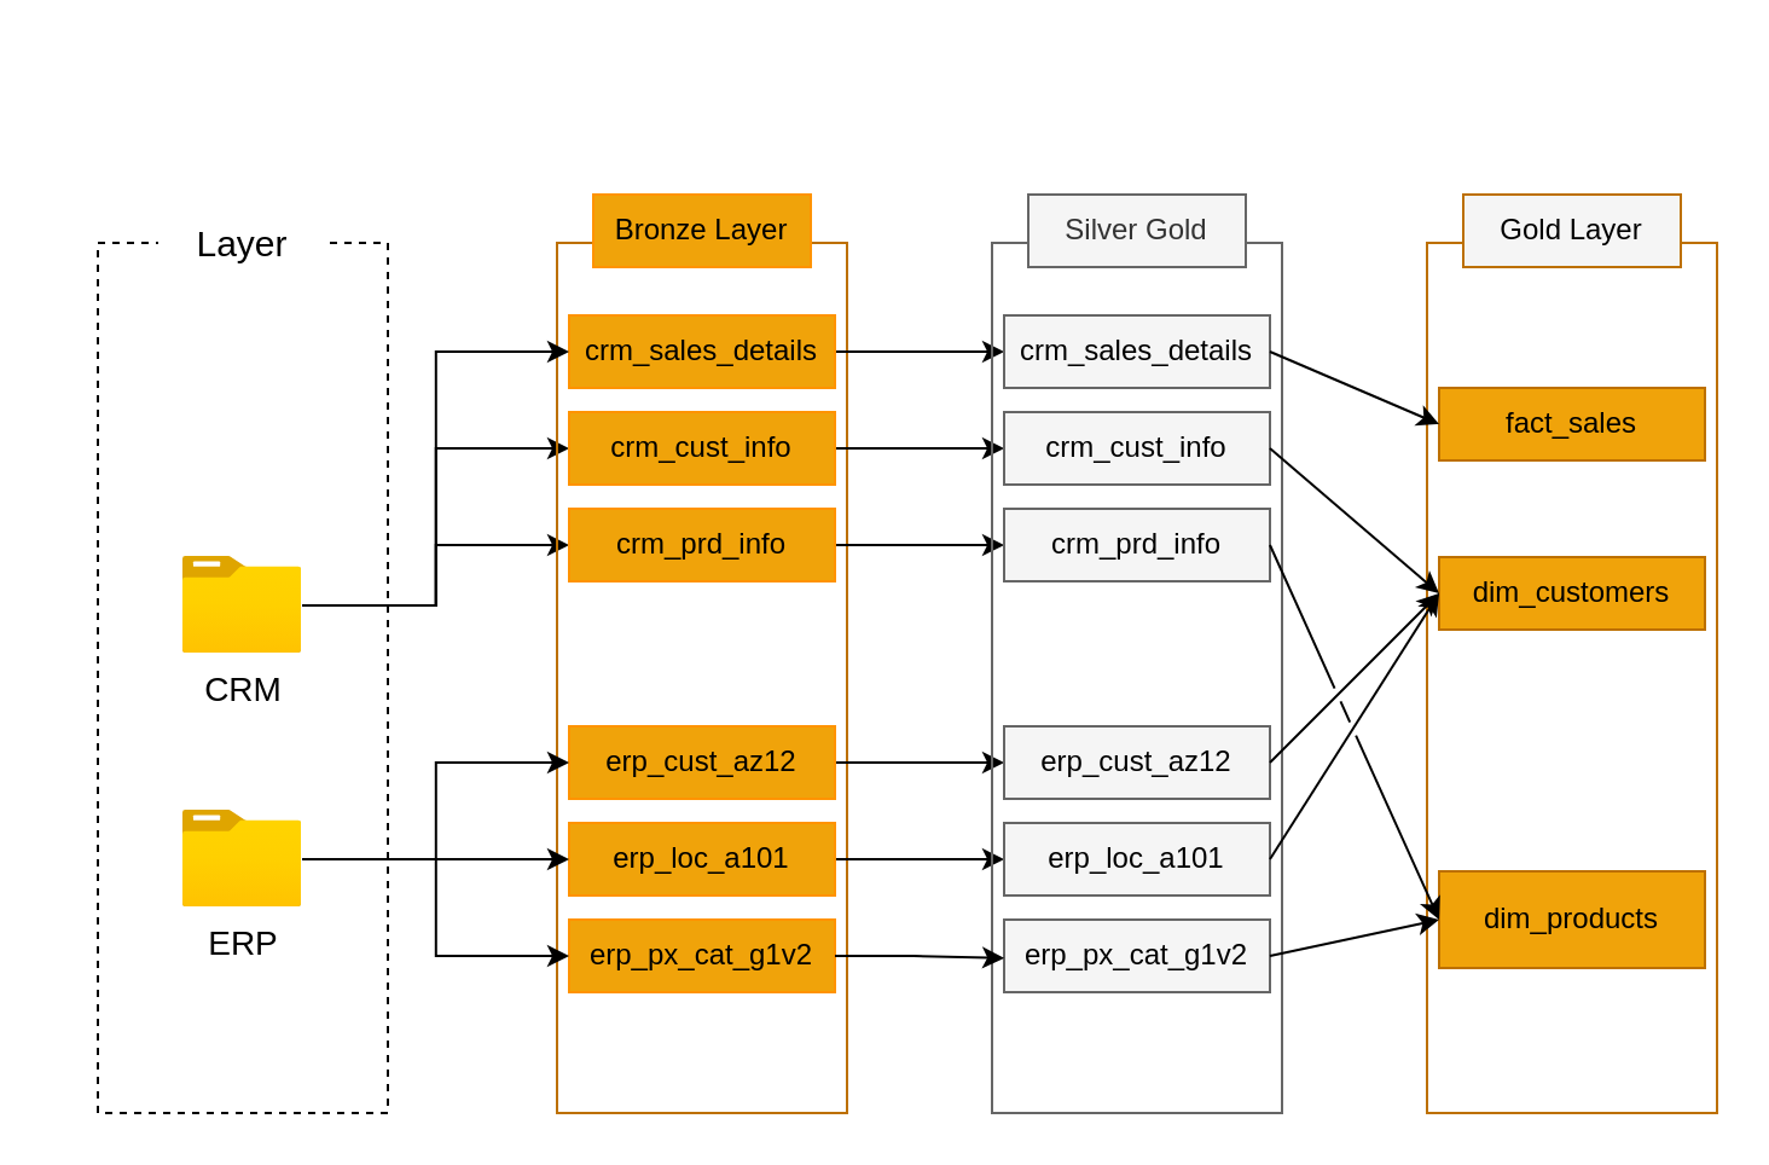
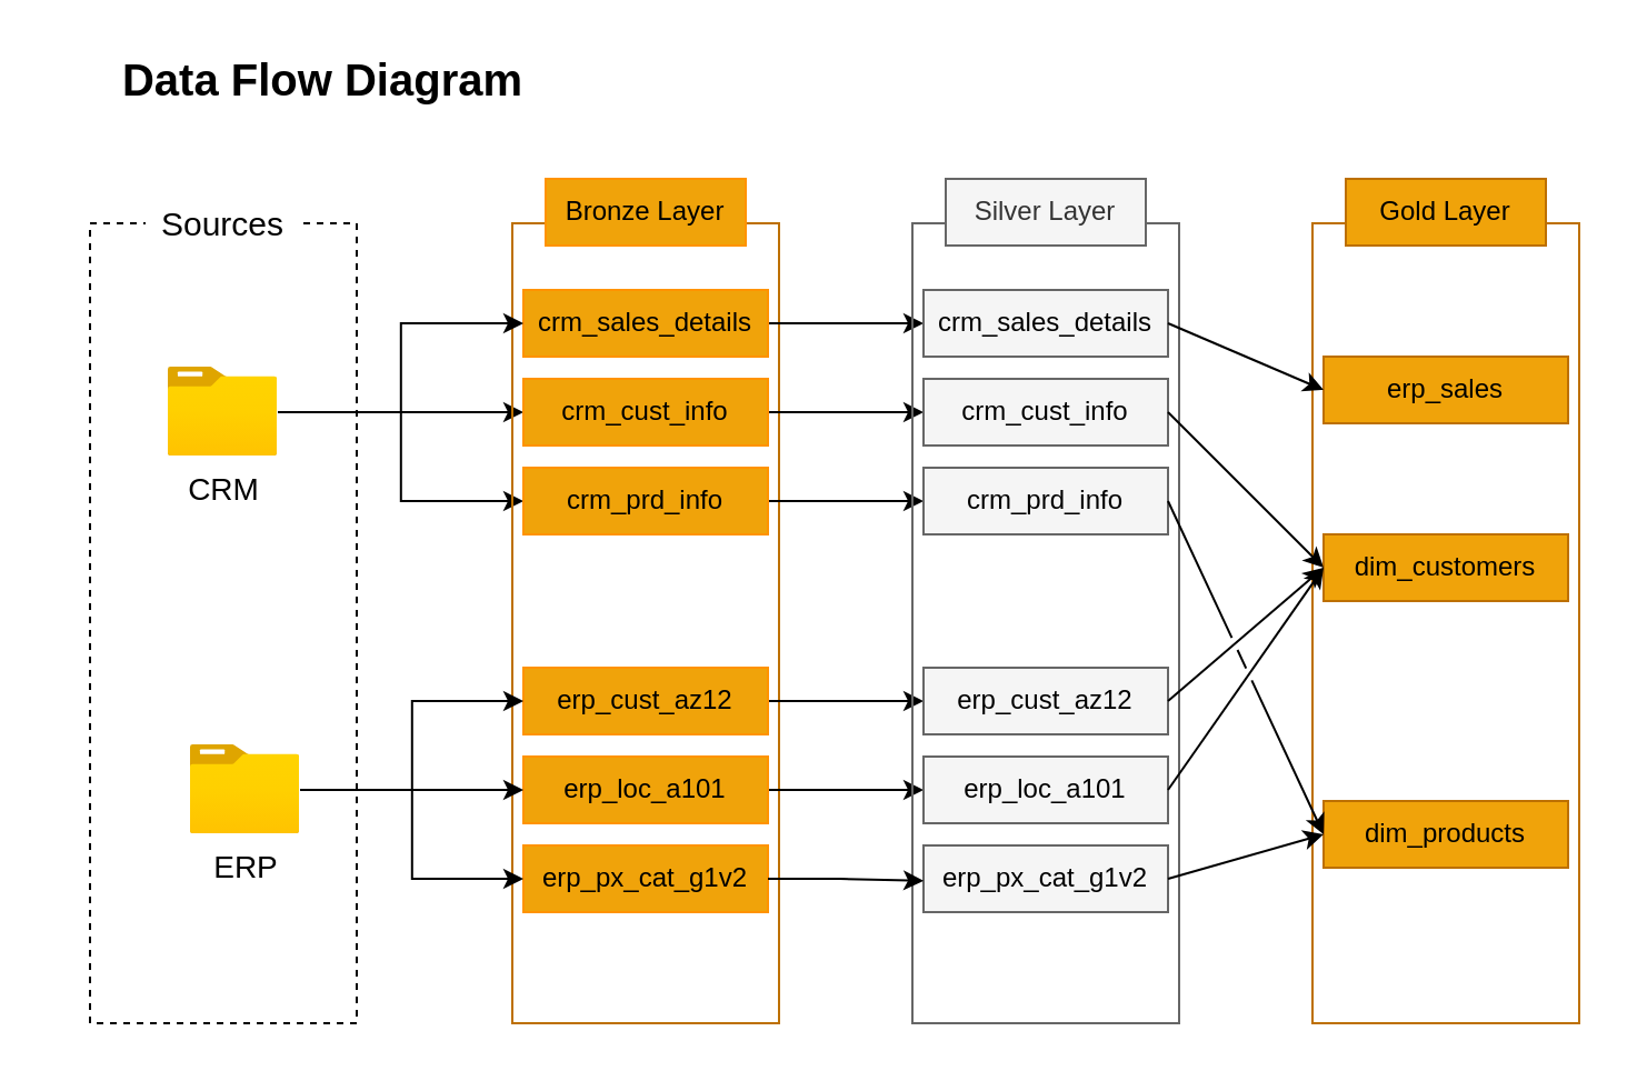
+ <mxCell id="2" value="&lt;b&gt;&lt;font style=&quot;font-size: 20px;&quot;&gt;Data Flow Diagram&lt;/font&gt;&lt;/b&gt;" style="text;html=1;align=center;verticalAlign=middle;whiteSpace=wrap;rounded=0;" parent="1" vertex="1"><mxGeometry x="20" y="20" width="250" height="30" as="geometry" /></mxCell>
- <mxCell id="27" value="Silver Gold" style="rounded=0;whiteSpace=wrap;html=1;fillColor=#f5f5f5;strokeColor=#666666;fontColor=#333333;" parent="1" vertex="1"><mxGeometry x="425" y="80" width="90" height="30" as="geometry" /></mxCell>
+ <mxCell id="27" value="Silver Layer" style="rounded=0;whiteSpace=wrap;html=1;fillColor=#f5f5f5;strokeColor=#666666;fontColor=#333333;" parent="1" vertex="1"><mxGeometry x="425" y="80" width="90" height="30" as="geometry" /></mxCell>
- <mxCell id="36" value="Gold Layer" style="rounded=0;whiteSpace=wrap;html=1;fillColor=#f5f5f5;strokeColor=#BD7000;fontColor=#000000;" vertex="1" parent="1"><mxGeometry x="605" y="80" width="90" height="30" as="geometry" /></mxCell>
+ <mxCell id="36" value="Gold Layer" style="rounded=0;whiteSpace=wrap;html=1;fillColor=#f0a30a;strokeColor=#BD7000;fontColor=#000000;" vertex="1" parent="1"><mxGeometry x="605" y="80" width="90" height="30" as="geometry" /></mxCell>
- <mxCell id="4" value="&lt;font style=&quot;font-size: 15px;&quot;&gt;Layer&lt;/font&gt;" style="rounded=0;whiteSpace=wrap;html=1;fillColor=default;strokeColor=none;" parent="1" vertex="1"><mxGeometry x="65" y="80" width="70" height="40" as="geometry" /></mxCell>
+ <mxCell id="4" value="&lt;font style=&quot;font-size: 15px;&quot;&gt;Sources&lt;/font&gt;" style="rounded=0;whiteSpace=wrap;html=1;fillColor=default;strokeColor=none;" parent="1" vertex="1"><mxGeometry x="65" y="80" width="70" height="40" as="geometry" /></mxCell>
- <mxCell id="37" value="&lt;font style=&quot;color: rgb(0, 0, 0);&quot;&gt;fact_sales&lt;/font&gt;" style="rounded=0;whiteSpace=wrap;html=1;fillColor=#f0a30a;strokeColor=#BD7000;fontColor=#000000;" vertex="1" parent="1"><mxGeometry x="595" y="160" width="110" height="30" as="geometry" /></mxCell>
+ <mxCell id="37" value="&lt;font style=&quot;color: rgb(0, 0, 0);&quot;&gt;erp_sales&lt;/font&gt;" style="rounded=0;whiteSpace=wrap;html=1;fillColor=#f0a30a;strokeColor=#BD7000;fontColor=#000000;" vertex="1" parent="1"><mxGeometry x="595" y="160" width="110" height="30" as="geometry" /></mxCell>
- <mxCell id="38" value="&lt;font style=&quot;color: rgb(0, 0, 0);&quot;&gt;dim_customers&lt;/font&gt;" style="rounded=0;whiteSpace=wrap;html=1;fillColor=#f0a30a;strokeColor=#BD7000;fontColor=#000000;" vertex="1" parent="1"><mxGeometry x="595" y="230" width="110" height="30" as="geometry" /></mxCell>
+ <mxCell id="38" value="&lt;font style=&quot;color: rgb(0, 0, 0);&quot;&gt;dim_customers&lt;/font&gt;" style="rounded=0;whiteSpace=wrap;html=1;fillColor=#f0a30a;strokeColor=#BD7000;fontColor=#000000;" vertex="1" parent="1"><mxGeometry x="595" y="240" width="110" height="30" as="geometry" /></mxCell>
- <mxCell id="7" value="&lt;font style=&quot;font-size: 14px;&quot;&gt;CRM&lt;/font&gt;" style="image;aspect=fixed;html=1;points=[];align=center;fontSize=12;image=img/lib/azure2/general/Folder_Blank.svg;" parent="1" vertex="1"><mxGeometry x="75.36" y="230" width="49.29" height="40" as="geometry" /></mxCell>
+ <mxCell id="7" value="&lt;font style=&quot;font-size: 14px;&quot;&gt;CRM&lt;/font&gt;" style="image;aspect=fixed;html=1;points=[];align=center;fontSize=12;image=img/lib/azure2/general/Folder_Blank.svg;" parent="1" vertex="1"><mxGeometry x="75.36" y="165" width="49.29" height="40" as="geometry" /></mxCell>
- <mxCell id="8" value="&lt;font style=&quot;font-size: 14px;&quot;&gt;ERP&lt;/font&gt;" style="image;aspect=fixed;html=1;points=[];align=center;fontSize=12;image=img/lib/azure2/general/Folder_Blank.svg;" parent="1" vertex="1"><mxGeometry x="75.36" y="335" width="49.29" height="40" as="geometry" /></mxCell>
+ <mxCell id="8" value="&lt;font style=&quot;font-size: 14px;&quot;&gt;ERP&lt;/font&gt;" style="image;aspect=fixed;html=1;points=[];align=center;fontSize=12;image=img/lib/azure2/general/Folder_Blank.svg;" parent="1" vertex="1"><mxGeometry x="85.36" y="335" width="49.29" height="40" as="geometry" /></mxCell>
- <mxCell id="39" value="&lt;font style=&quot;color: rgb(0, 0, 0);&quot;&gt;dim_products&lt;/font&gt;" style="rounded=0;whiteSpace=wrap;html=1;fillColor=#f0a30a;strokeColor=#BD7000;fontColor=#000000;" vertex="1" parent="1"><mxGeometry x="595" y="360" width="110" height="40" as="geometry" /></mxCell>
+ <mxCell id="39" value="&lt;font style=&quot;color: rgb(0, 0, 0);&quot;&gt;dim_products&lt;/font&gt;" style="rounded=0;whiteSpace=wrap;html=1;fillColor=#f0a30a;strokeColor=#BD7000;fontColor=#000000;" vertex="1" parent="1"><mxGeometry x="595" y="360" width="110" height="30" as="geometry" /></mxCell>
